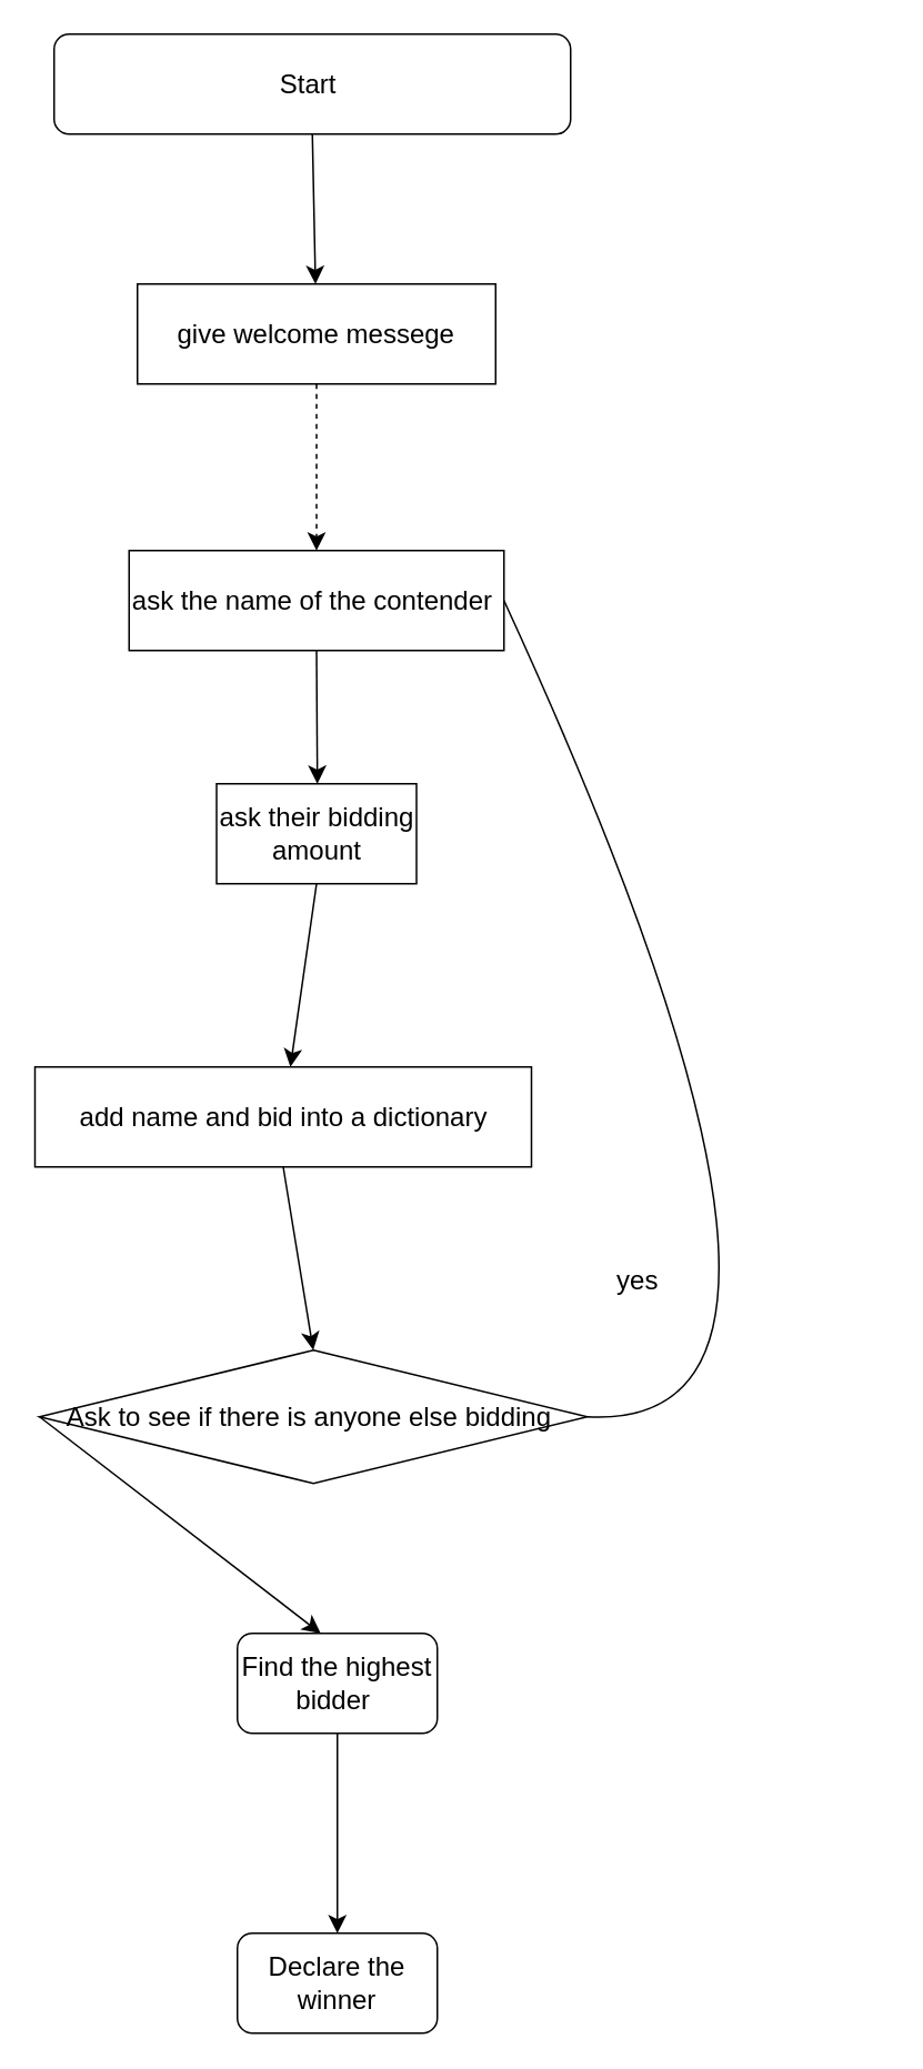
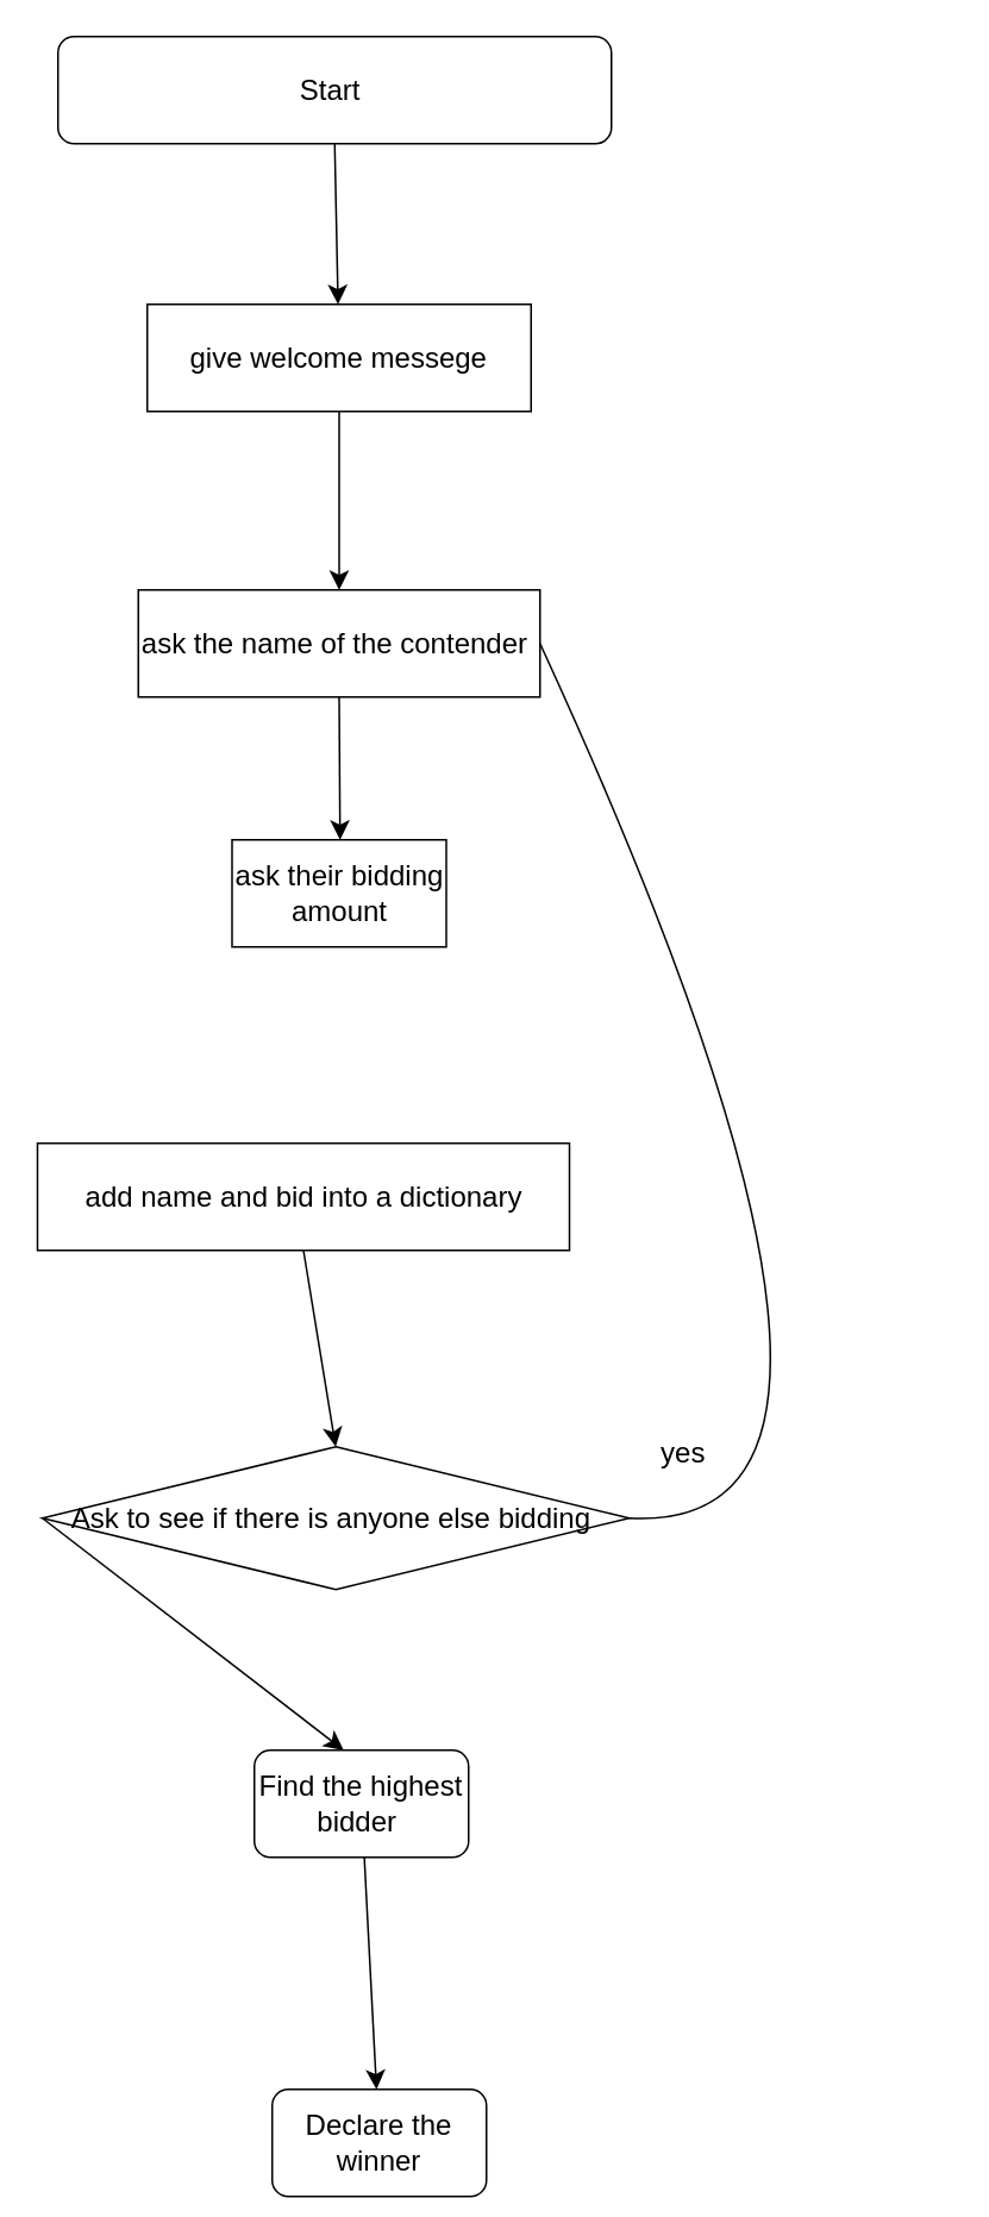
- <mxCell id="4" style="edgeStyle=none;curved=1;rounded=0;orthogonalLoop=1;jettySize=auto;html=1;exitX=0.5;exitY=1;exitDx=0;exitDy=0;fontSize=12;startSize=8;endSize=8;dashed=1;" edge="1" parent="1" source="5" target="7"><mxGeometry relative="1" as="geometry"><mxPoint x="190" y="360" as="targetPoint" /></mxGeometry></mxCell>
+ <mxCell id="4" style="edgeStyle=none;curved=1;rounded=0;orthogonalLoop=1;jettySize=auto;html=1;exitX=0.5;exitY=1;exitDx=0;exitDy=0;fontSize=12;startSize=8;endSize=8;" edge="1" parent="1" source="5" target="7"><mxGeometry relative="1" as="geometry"><mxPoint x="190" y="360" as="targetPoint" /></mxGeometry></mxCell>
- <mxCell id="8" style="edgeStyle=none;curved=1;rounded=0;orthogonalLoop=1;jettySize=auto;html=1;exitX=0.5;exitY=1;exitDx=0;exitDy=0;fontSize=12;startSize=8;endSize=8;" edge="1" parent="1" source="9" target="11"><mxGeometry relative="1" as="geometry"><mxPoint x="190" y="660" as="targetPoint" /></mxGeometry></mxCell>
- <mxCell id="15" value="yes" style="text;html=1;align=center;verticalAlign=middle;resizable=0;points=[];autosize=1;strokeColor=none;fillColor=none;fontSize=16;" vertex="1" parent="1"><mxGeometry x="357" y="753" width="50" height="30" as="geometry" /></mxCell>
+ <mxCell id="15" value="yes" style="text;html=1;align=center;verticalAlign=middle;resizable=0;points=[];autosize=1;strokeColor=none;fillColor=none;fontSize=16;" vertex="1" parent="1"><mxGeometry x="357" y="798" width="50" height="30" as="geometry" /></mxCell>
- <mxCell id="18" value="Declare the winner" style="whiteSpace=wrap;html=1;fontSize=16;rounded=1;" vertex="1" parent="1"><mxGeometry x="142" y="1160" width="120" height="60" as="geometry" /></mxCell>
+ <mxCell id="18" value="Declare the winner" style="whiteSpace=wrap;html=1;fontSize=16;rounded=1;" vertex="1" parent="1"><mxGeometry x="152" y="1170" width="120" height="60" as="geometry" /></mxCell>
